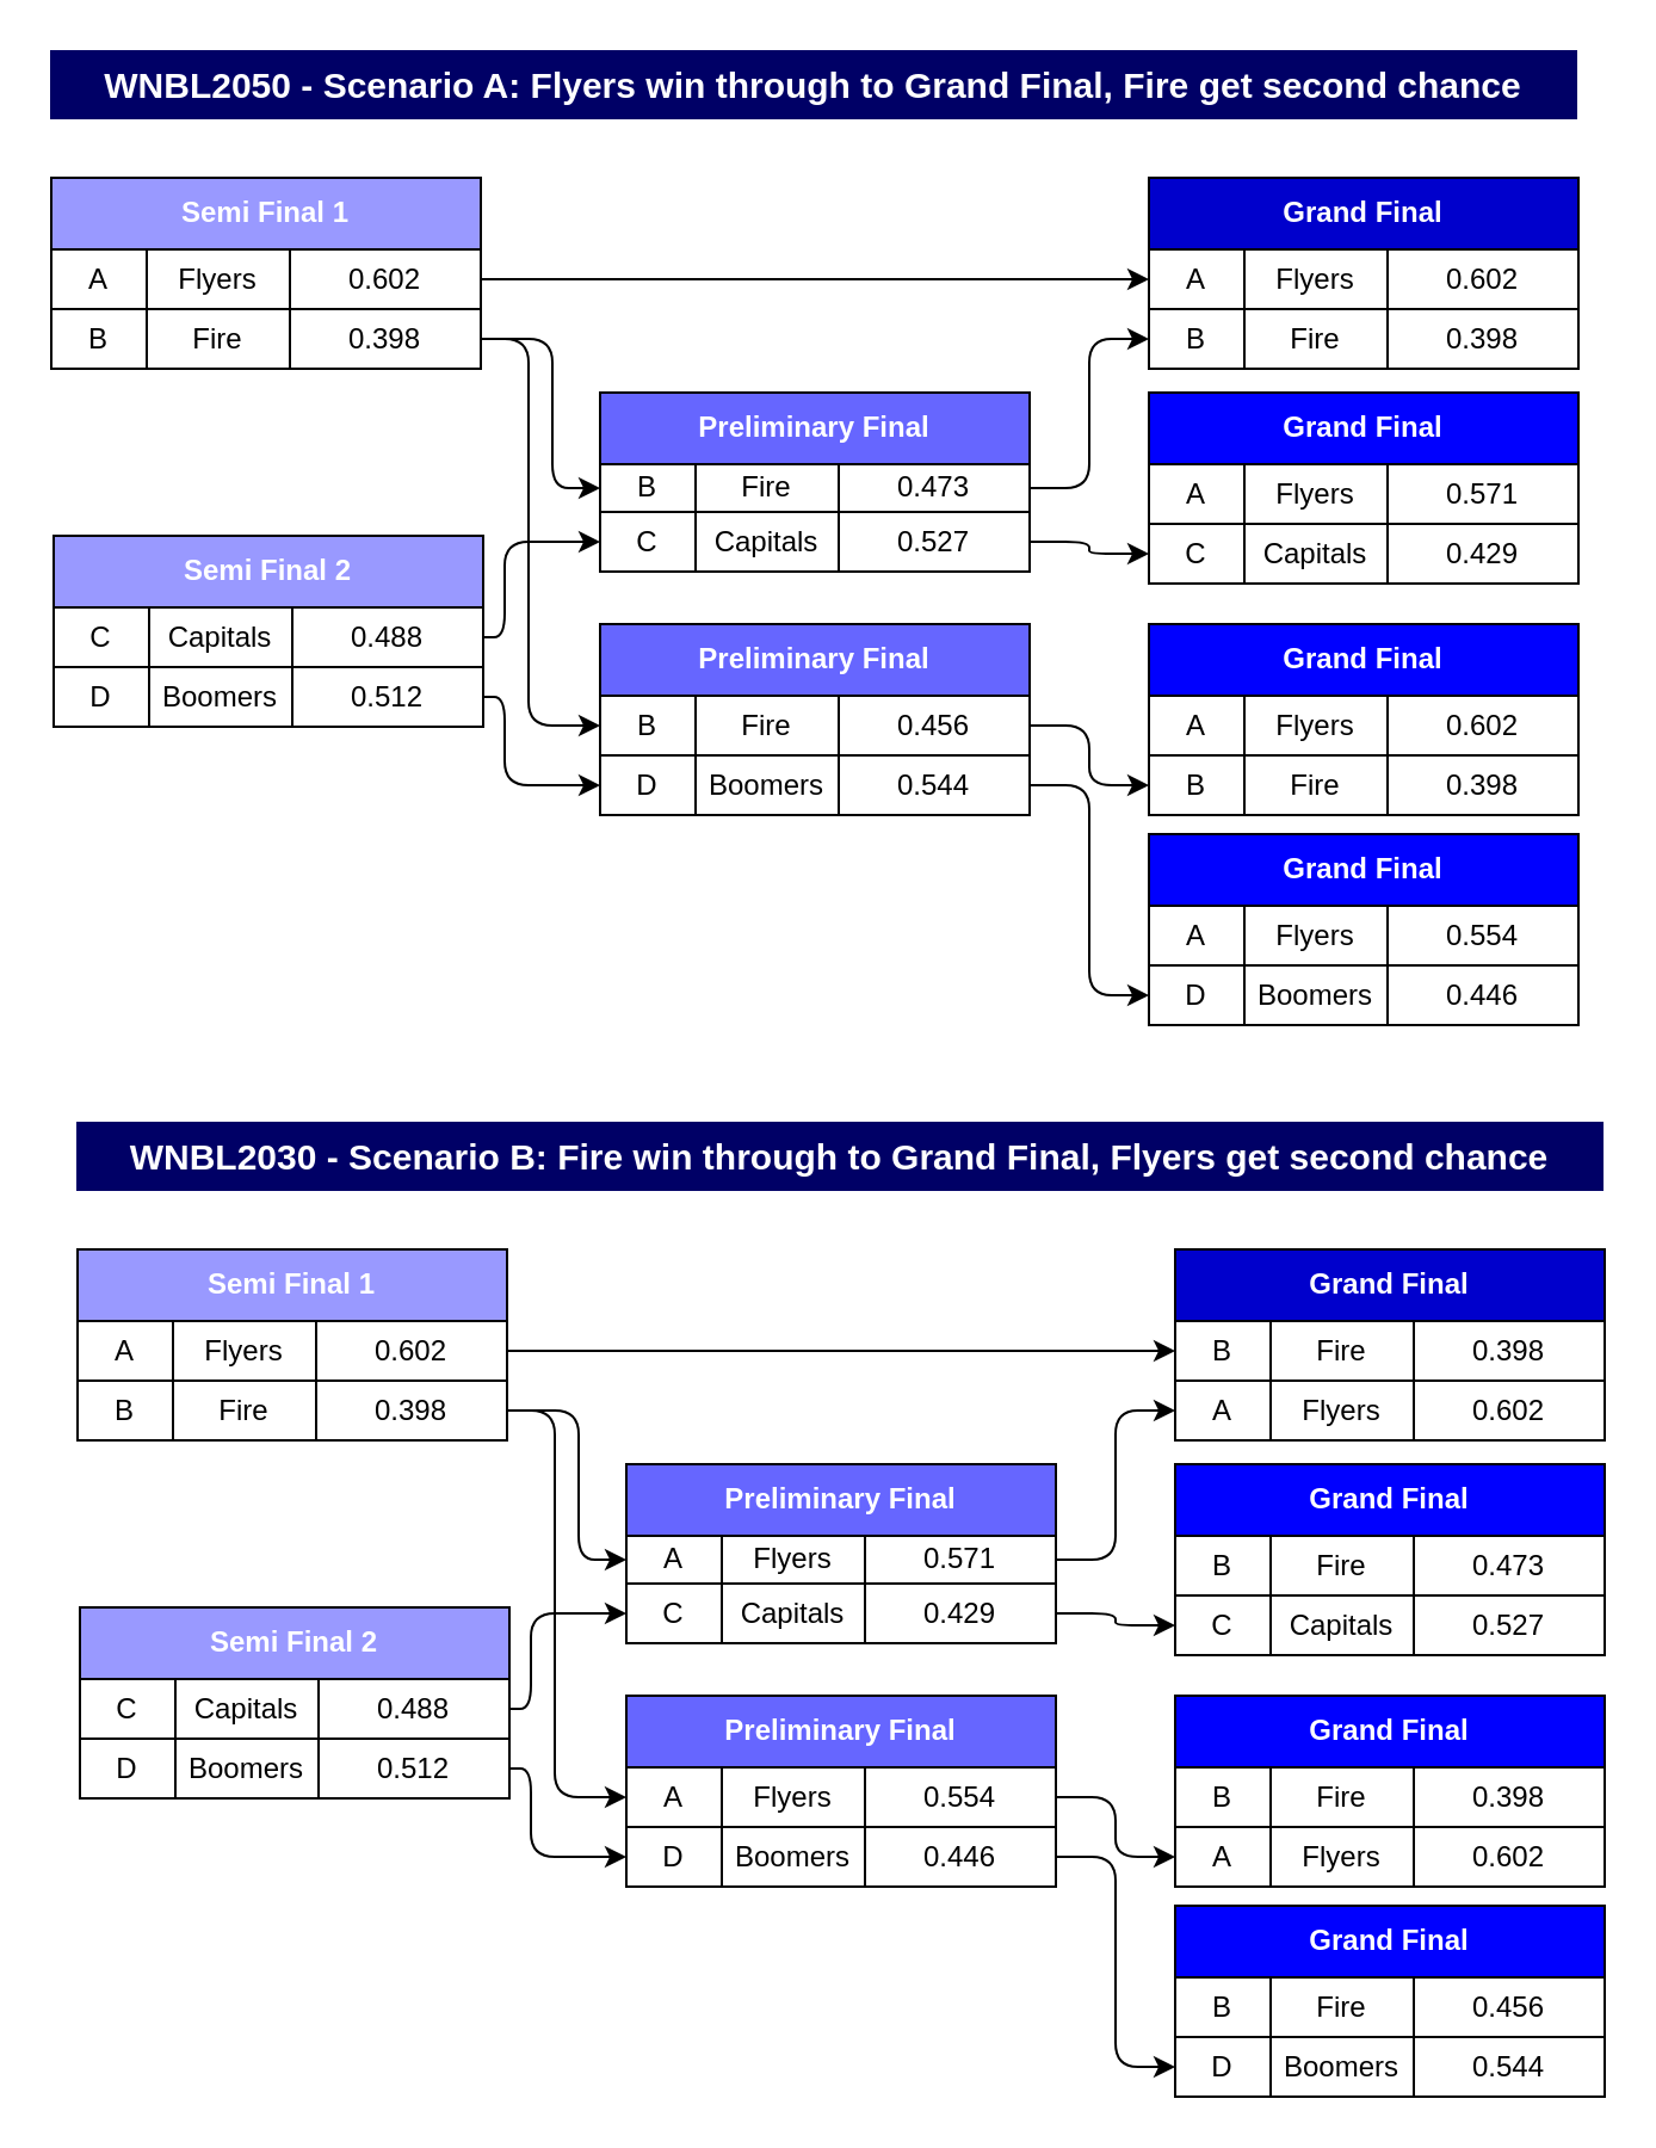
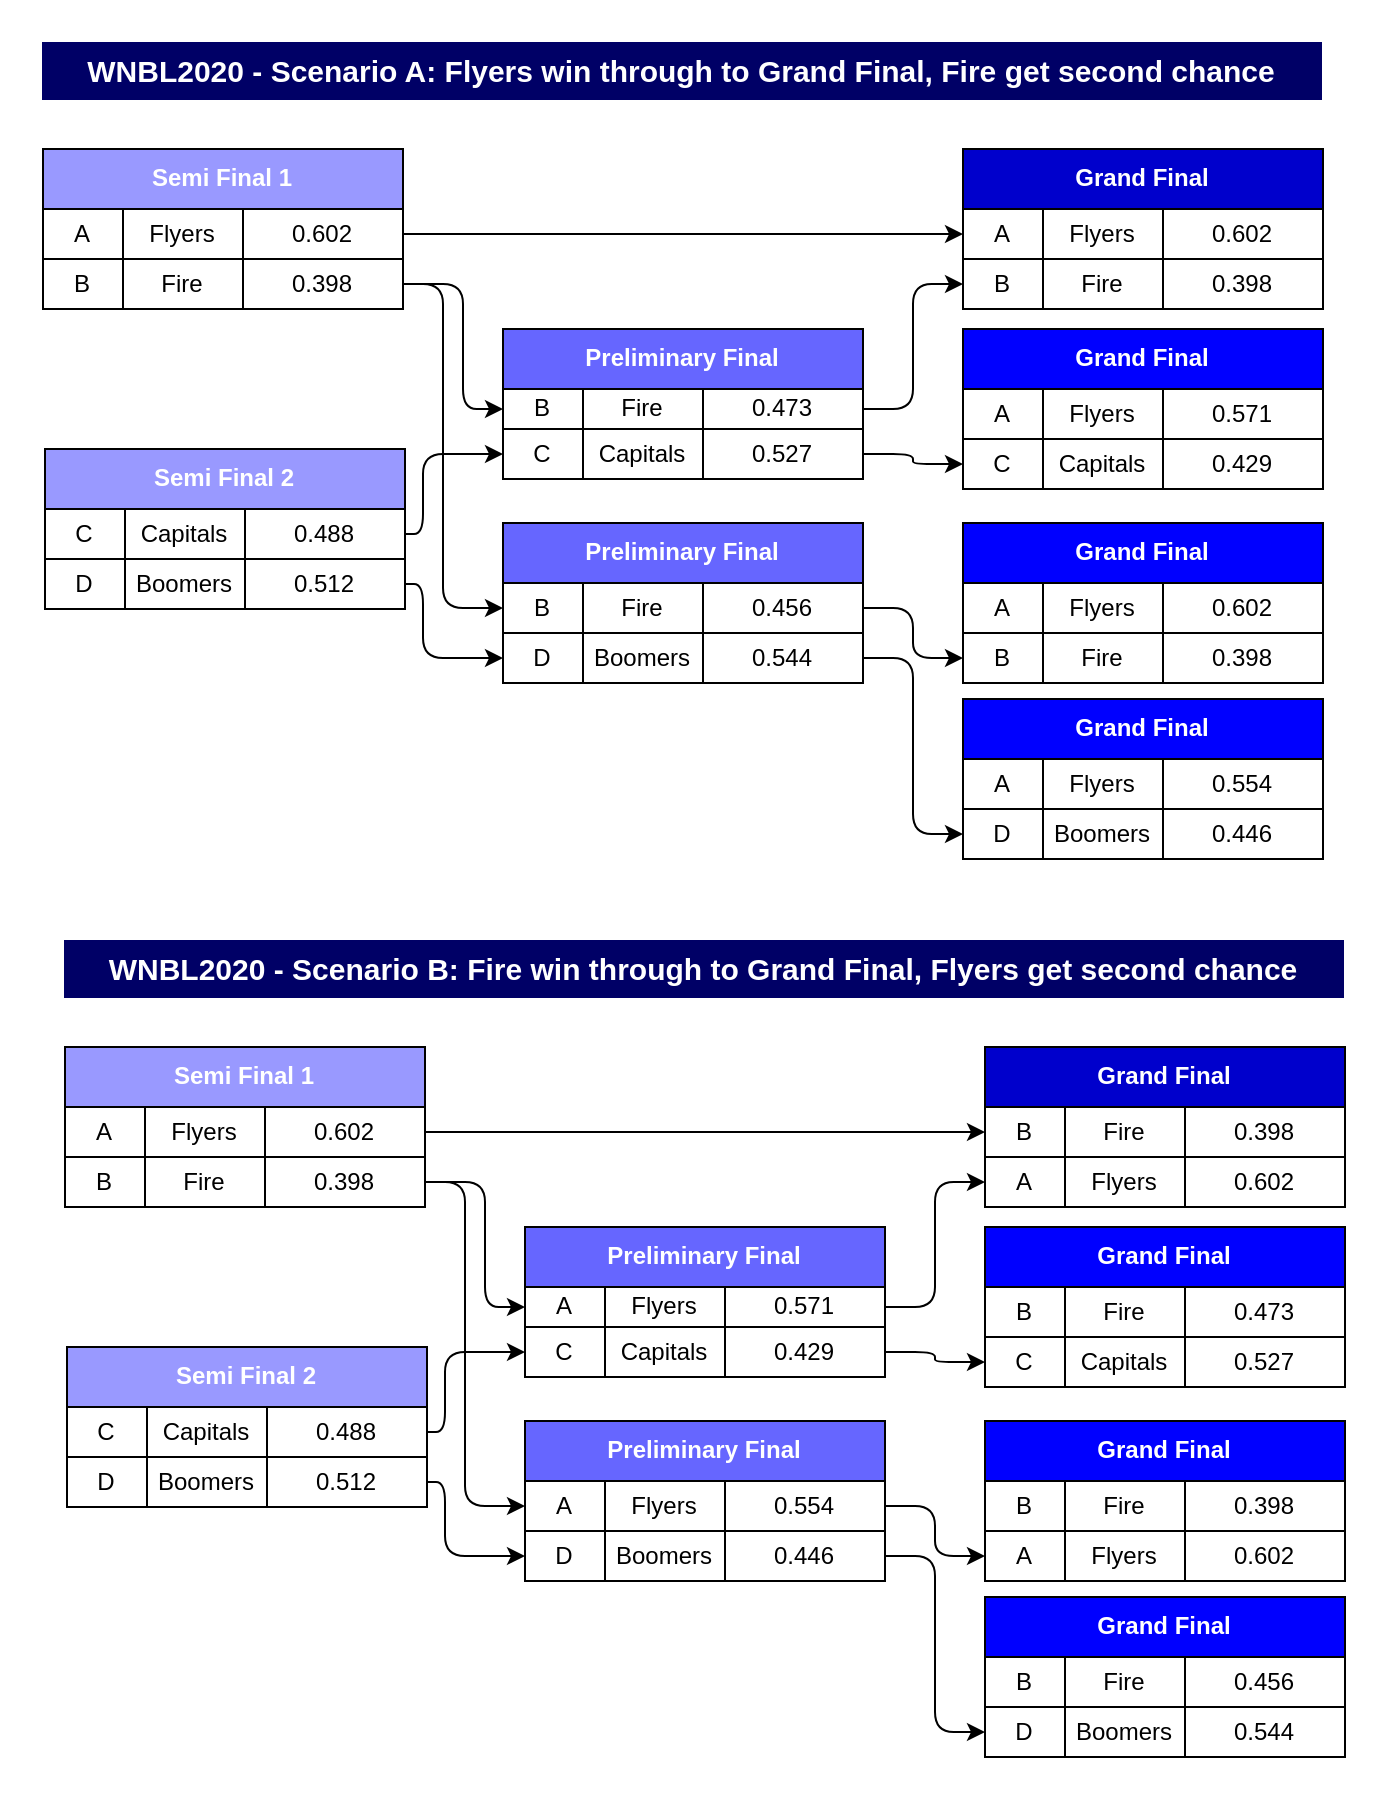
- <mxCell id="83" value="WNBL2050 - Scenario A: Flyers win through to Grand Final, Fire get second chance" style="rounded=0;whiteSpace=wrap;html=1;strokeColor=#FFFFFF;fontStyle=1;fillColor=#000066;fontColor=#FFFFFF;fontSize=15;" parent="1" vertex="1"><mxGeometry x="20" y="20" width="641" height="30" as="geometry" /></mxCell>
+ <mxCell id="83" value="WNBL2020 - Scenario A: Flyers win through to Grand Final, Fire get second chance" style="rounded=0;whiteSpace=wrap;html=1;strokeColor=#FFFFFF;fontStyle=1;fillColor=#000066;fontColor=#FFFFFF;fontSize=15;" parent="1" vertex="1"><mxGeometry x="20" y="20" width="641" height="30" as="geometry" /></mxCell>
- <mxCell id="165" value="WNBL2030 - Scenario B: Fire win through to Grand Final, Flyers get second chance" style="rounded=0;whiteSpace=wrap;html=1;strokeColor=#FFFFFF;fontStyle=1;fillColor=#000066;fontColor=#FFFFFF;fontSize=15;" vertex="1" parent="1"><mxGeometry x="31" y="469" width="641" height="30" as="geometry" /></mxCell>
+ <mxCell id="165" value="WNBL2020 - Scenario B: Fire win through to Grand Final, Flyers get second chance" style="rounded=0;whiteSpace=wrap;html=1;strokeColor=#FFFFFF;fontStyle=1;fillColor=#000066;fontColor=#FFFFFF;fontSize=15;" vertex="1" parent="1"><mxGeometry x="31" y="469" width="641" height="30" as="geometry" /></mxCell>
